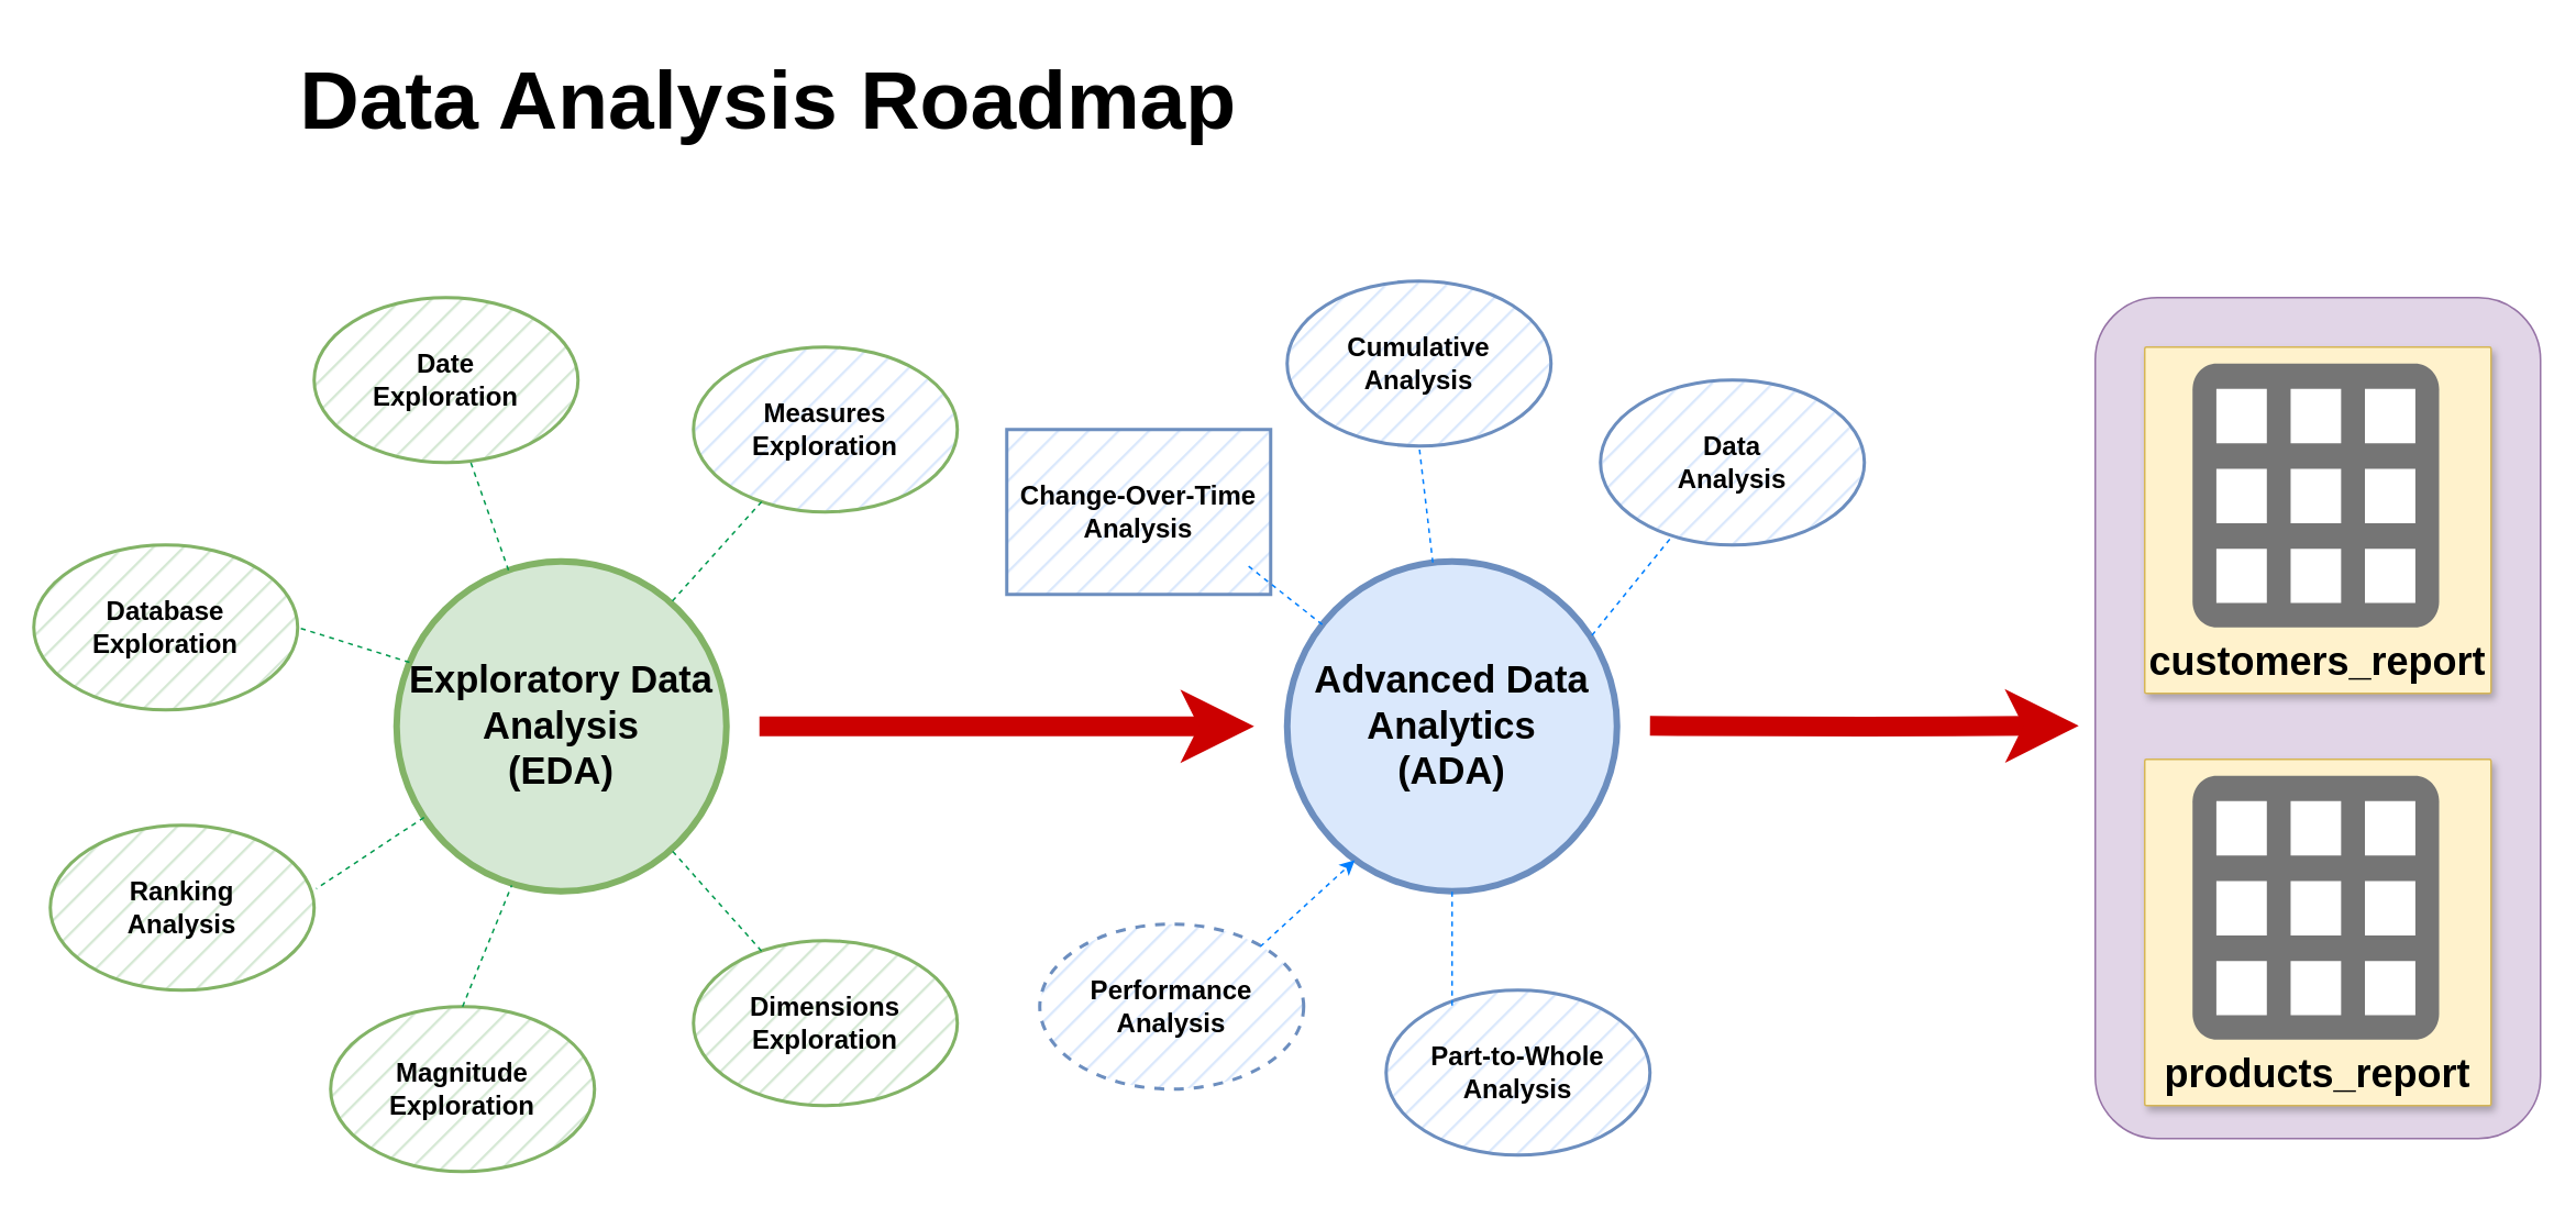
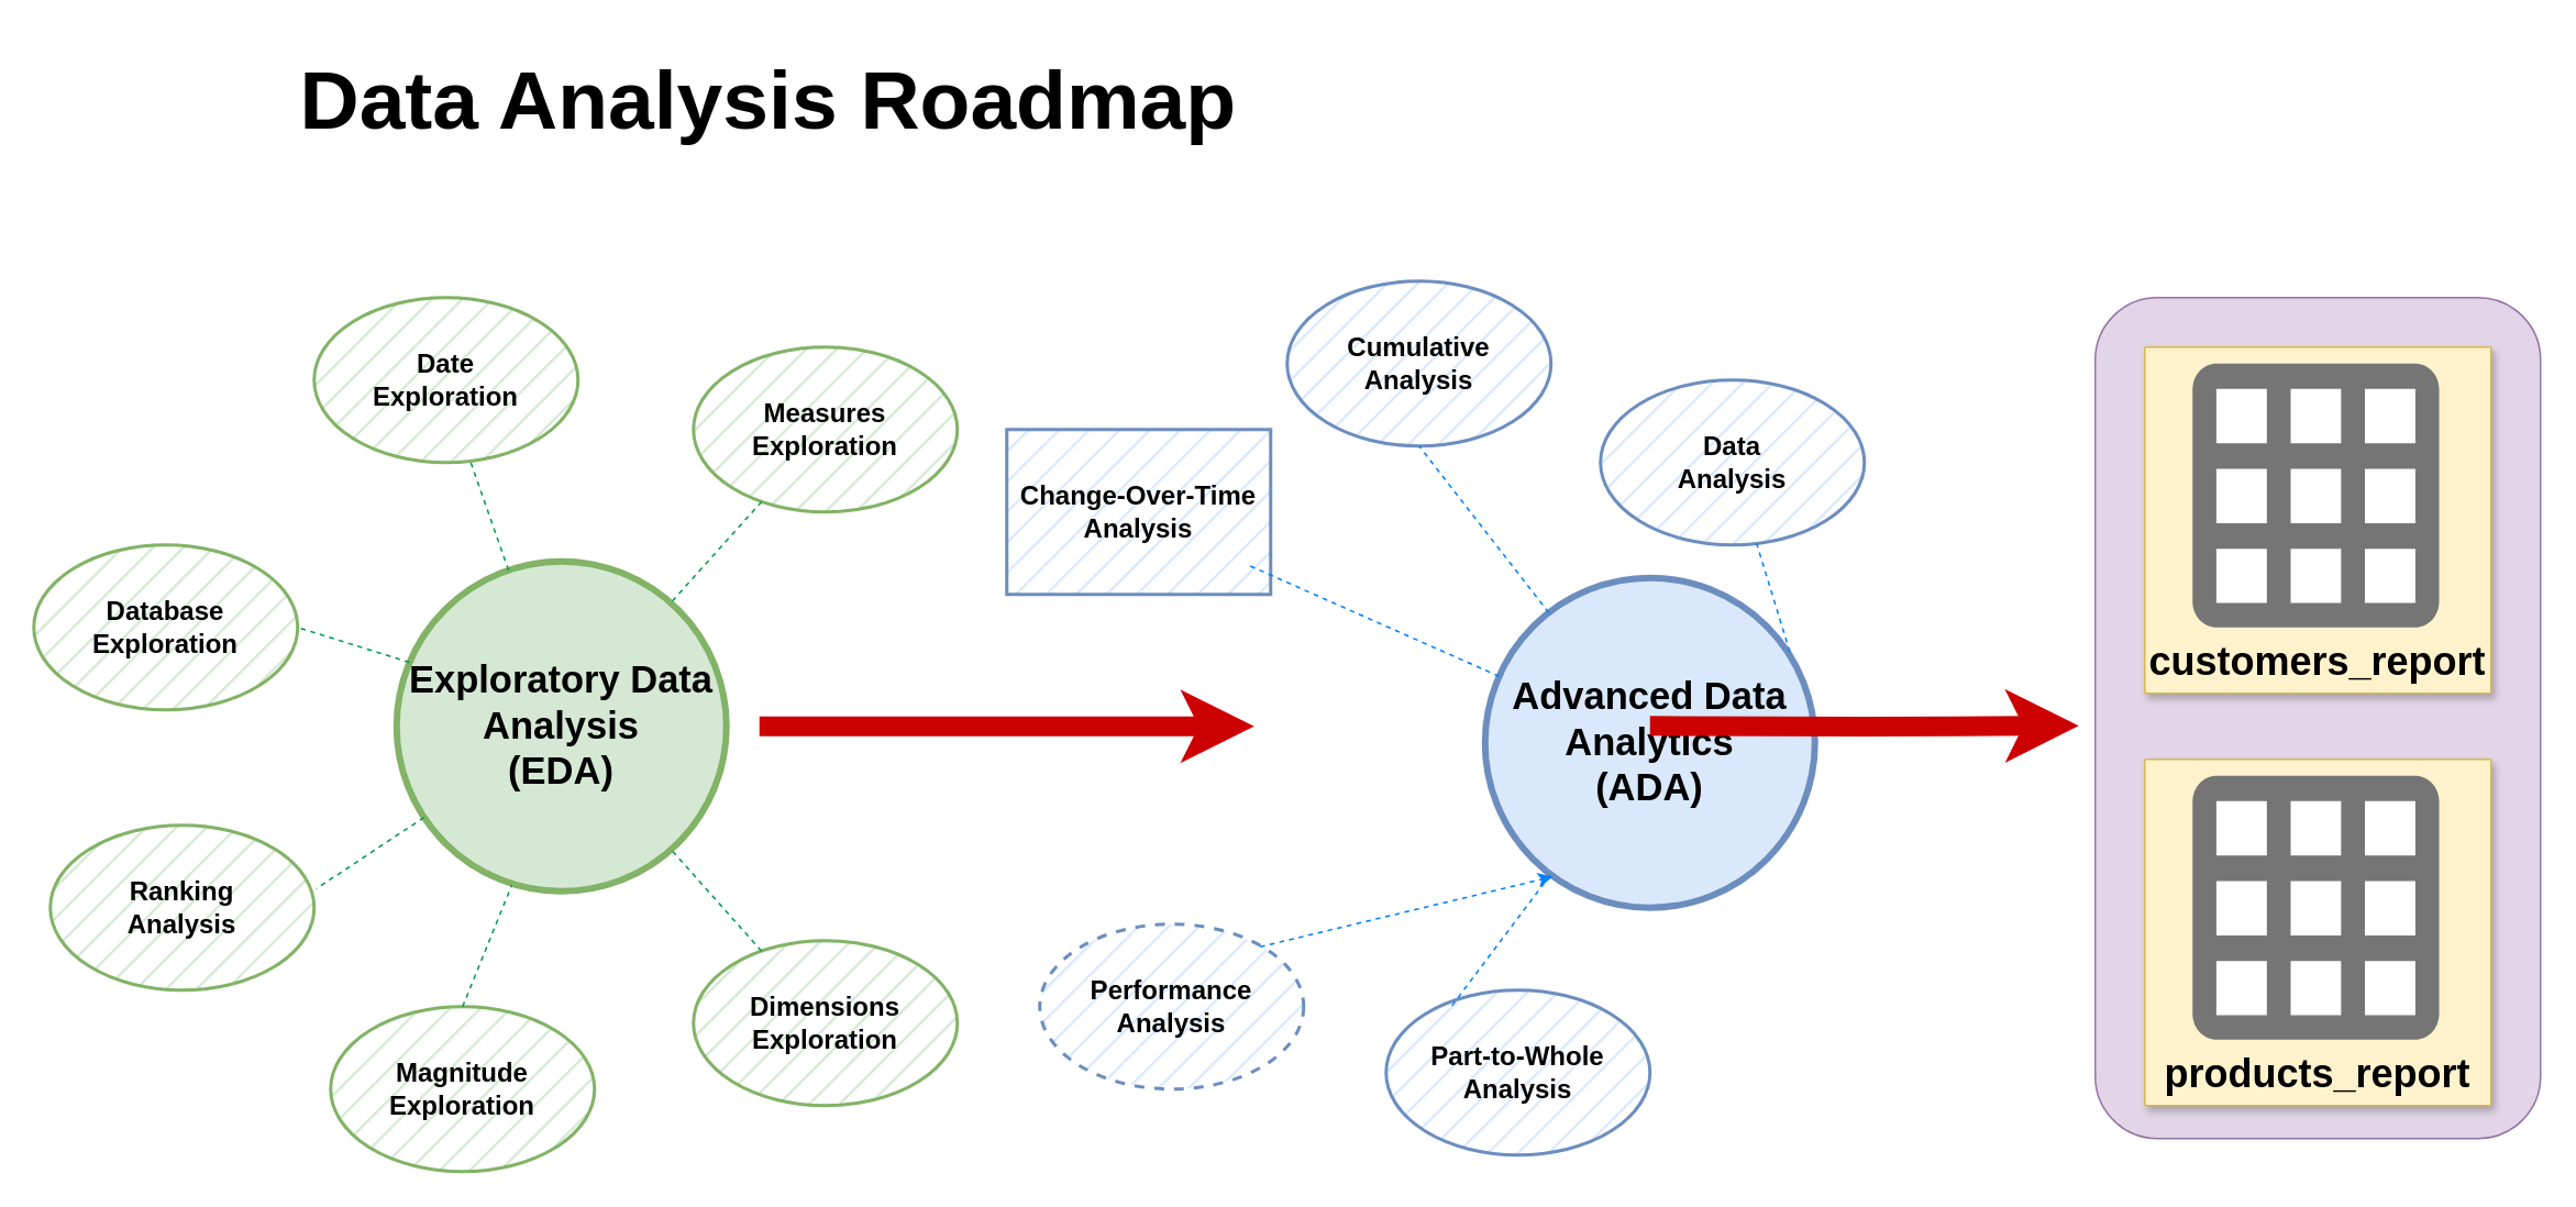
- <mxCell id="9" value="&lt;font style=&quot;font-size: 16px;&quot;&gt;Measures&lt;/font&gt;&lt;div&gt;&lt;font style=&quot;font-size: 16px;&quot;&gt;Exploration&lt;/font&gt;&lt;/div&gt;" style="ellipse;whiteSpace=wrap;html=1;fillStyle=hatch;fillColor=#dae8fc;strokeColor=#82b366;strokeWidth=2;fontStyle=1;" vertex="1" parent="1"><mxGeometry x="420" y="210" width="160" height="100" as="geometry" /></mxCell>
+ <mxCell id="9" value="&lt;font style=&quot;font-size: 16px;&quot;&gt;Measures&lt;/font&gt;&lt;div&gt;&lt;font style=&quot;font-size: 16px;&quot;&gt;Exploration&lt;/font&gt;&lt;/div&gt;" style="ellipse;whiteSpace=wrap;html=1;fillStyle=hatch;fillColor=#d5e8d4;strokeColor=#82b366;strokeWidth=2;fontStyle=1" vertex="1" parent="1"><mxGeometry x="420" y="210" width="160" height="100" as="geometry" /></mxCell>
- <mxCell id="6" value="&lt;font style=&quot;font-size: 23px;&quot;&gt;Advanced Data Analytics&lt;/font&gt;&lt;div&gt;&lt;font style=&quot;font-size: 23px;&quot;&gt;(ADA)&lt;/font&gt;&lt;/div&gt;" style="ellipse;whiteSpace=wrap;html=1;aspect=fixed;fillColor=#dae8fc;strokeColor=#6c8ebf;strokeWidth=4;fontStyle=1" vertex="1" parent="1"><mxGeometry x="780" y="340" width="200" height="200" as="geometry" /></mxCell>
+ <mxCell id="6" value="&lt;font style=&quot;font-size: 23px;&quot;&gt;Advanced Data Analytics&lt;/font&gt;&lt;div&gt;&lt;font style=&quot;font-size: 23px;&quot;&gt;(ADA)&lt;/font&gt;&lt;/div&gt;" style="ellipse;whiteSpace=wrap;html=1;aspect=fixed;fillColor=#dae8fc;strokeColor=#6c8ebf;strokeWidth=4;fontStyle=1" vertex="1" parent="1"><mxGeometry x="900" y="350" width="200" height="200" as="geometry" /></mxCell>
